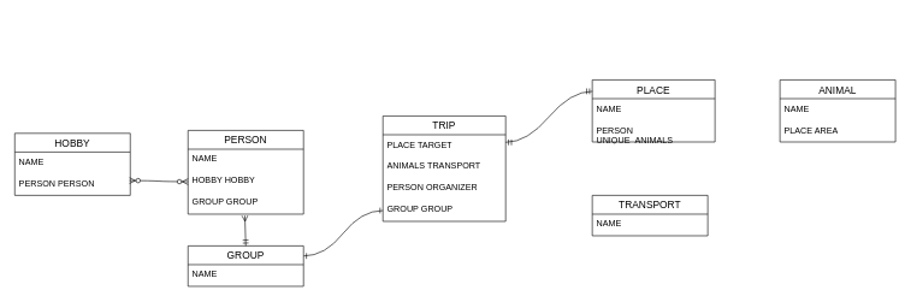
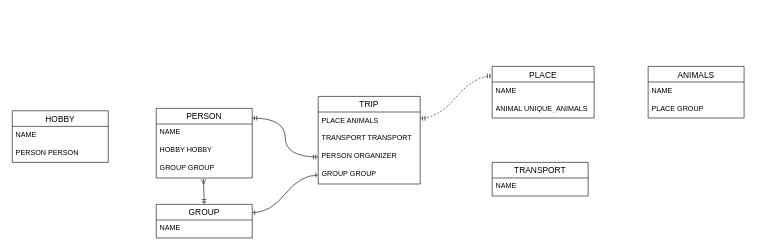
- <mxCell id="19" value="ANIMAL" style="swimlane;fontStyle=0;childLayout=stackLayout;horizontal=1;startSize=26;horizontalStack=0;resizeParent=1;resizeParentMax=0;resizeLast=0;collapsible=1;marginBottom=0;align=center;fontSize=14;" vertex="1" parent="1"><mxGeometry x="1080" y="110" width="160" height="86" as="geometry" /></mxCell>
+ <mxCell id="19" value="ANIMALS" style="swimlane;fontStyle=0;childLayout=stackLayout;horizontal=1;startSize=26;horizontalStack=0;resizeParent=1;resizeParentMax=0;resizeLast=0;collapsible=1;marginBottom=0;align=center;fontSize=14;" vertex="1" parent="1"><mxGeometry x="1080" y="110" width="160" height="86" as="geometry" /></mxCell>
- <mxCell id="25" value="" style="edgeStyle=entityRelationEdgeStyle;fontSize=12;html=1;endArrow=ERmandOne;startArrow=ERmandOne;rounded=0;exitX=1;exitY=0.25;exitDx=0;exitDy=0;entryX=0.001;entryY=0.184;entryDx=0;entryDy=0;entryPerimeter=0;curved=1;" edge="1" parent="1" source="9" target="16"><mxGeometry width="100" height="100" relative="1" as="geometry"><mxPoint x="710" y="300" as="sourcePoint" /><mxPoint x="810" y="200" as="targetPoint" /></mxGeometry></mxCell>
+ <mxCell id="25" value="" style="edgeStyle=entityRelationEdgeStyle;fontSize=12;html=1;endArrow=ERmandOne;startArrow=ERmandOne;rounded=0;exitX=1;exitY=0.25;exitDx=0;exitDy=0;entryX=0.001;entryY=0.184;entryDx=0;entryDy=0;entryPerimeter=0;curved=1;dashed=1;" edge="1" parent="1" source="9" target="16"><mxGeometry width="100" height="100" relative="1" as="geometry"><mxPoint x="710" y="300" as="sourcePoint" /><mxPoint x="810" y="200" as="targetPoint" /></mxGeometry></mxCell>
- <mxCell id="18" value="PERSON UNIQUE_ANIMALS" style="text;strokeColor=none;fillColor=none;spacingLeft=4;spacingRight=4;overflow=hidden;rotatable=0;points=[[0,0.5],[1,0.5]];portConstraint=eastwest;fontSize=12;whiteSpace=wrap;html=1;" vertex="1" parent="16"><mxGeometry y="56" width="170" height="30" as="geometry" /></mxCell>
+ <mxCell id="18" value="ANIMAL UNIQUE_ANIMALS" style="text;strokeColor=none;fillColor=none;spacingLeft=4;spacingRight=4;overflow=hidden;rotatable=0;points=[[0,0.5],[1,0.5]];portConstraint=eastwest;fontSize=12;whiteSpace=wrap;html=1;" vertex="1" parent="16"><mxGeometry y="56" width="170" height="30" as="geometry" /></mxCell>
- <mxCell id="21" value="PLACE AREA" style="text;strokeColor=none;fillColor=none;spacingLeft=4;spacingRight=4;overflow=hidden;rotatable=0;points=[[0,0.5],[1,0.5]];portConstraint=eastwest;fontSize=12;whiteSpace=wrap;html=1;" vertex="1" parent="19"><mxGeometry y="56" width="160" height="30" as="geometry" /></mxCell>
+ <mxCell id="21" value="PLACE GROUP" style="text;strokeColor=none;fillColor=none;spacingLeft=4;spacingRight=4;overflow=hidden;rotatable=0;points=[[0,0.5],[1,0.5]];portConstraint=eastwest;fontSize=12;whiteSpace=wrap;html=1;" vertex="1" parent="19"><mxGeometry y="56" width="160" height="30" as="geometry" /></mxCell>
- <mxCell id="10" value="PLACE TARGET" style="text;strokeColor=none;fillColor=none;spacingLeft=4;spacingRight=4;overflow=hidden;rotatable=0;points=[[0,0.5],[1,0.5]];portConstraint=eastwest;fontSize=12;whiteSpace=wrap;html=1;" vertex="1" parent="9"><mxGeometry y="26" width="170" height="30" as="geometry" /></mxCell>
+ <mxCell id="10" value="PLACE ANIMALS" style="text;strokeColor=none;fillColor=none;spacingLeft=4;spacingRight=4;overflow=hidden;rotatable=0;points=[[0,0.5],[1,0.5]];portConstraint=eastwest;fontSize=12;whiteSpace=wrap;html=1;" vertex="1" parent="9"><mxGeometry y="26" width="170" height="30" as="geometry" /></mxCell>
+ <mxCell id="28" style="edgeStyle=orthogonalEdgeStyle;rounded=0;orthogonalLoop=1;jettySize=auto;html=1;entryX=0.997;entryY=0.139;entryDx=0;entryDy=0;curved=1;endArrow=ERmandOne;endFill=0;startArrow=ERmandOne;startFill=0;entryPerimeter=0;" edge="1" parent="1" source="12" target="2"><mxGeometry relative="1" as="geometry" /></mxCell>
- <mxCell id="11" value="ANIMALS TRANSPORT" style="text;strokeColor=none;fillColor=none;spacingLeft=4;spacingRight=4;overflow=hidden;rotatable=0;points=[[0,0.5],[1,0.5]];portConstraint=eastwest;fontSize=12;whiteSpace=wrap;html=1;" vertex="1" parent="9"><mxGeometry y="56" width="170" height="30" as="geometry" /></mxCell>
+ <mxCell id="11" value="TRANSPORT TRANSPORT" style="text;strokeColor=none;fillColor=none;spacingLeft=4;spacingRight=4;overflow=hidden;rotatable=0;points=[[0,0.5],[1,0.5]];portConstraint=eastwest;fontSize=12;whiteSpace=wrap;html=1;" vertex="1" parent="9"><mxGeometry y="56" width="170" height="30" as="geometry" /></mxCell>
- <mxCell id="24" value="" style="edgeStyle=entityRelationEdgeStyle;fontSize=12;html=1;endArrow=ERzeroToMany;endFill=1;startArrow=ERzeroToMany;rounded=0;entryX=0;entryY=0.5;entryDx=0;entryDy=0;exitX=0.993;exitY=0.318;exitDx=0;exitDy=0;exitPerimeter=0;curved=1;" edge="1" parent="1" source="8" target="4"><mxGeometry width="100" height="100" relative="1" as="geometry"><mxPoint x="120" y="210" as="sourcePoint" /><mxPoint x="220" y="110" as="targetPoint" /><Array as="points"><mxPoint x="120" y="20" /></Array></mxGeometry></mxCell>
